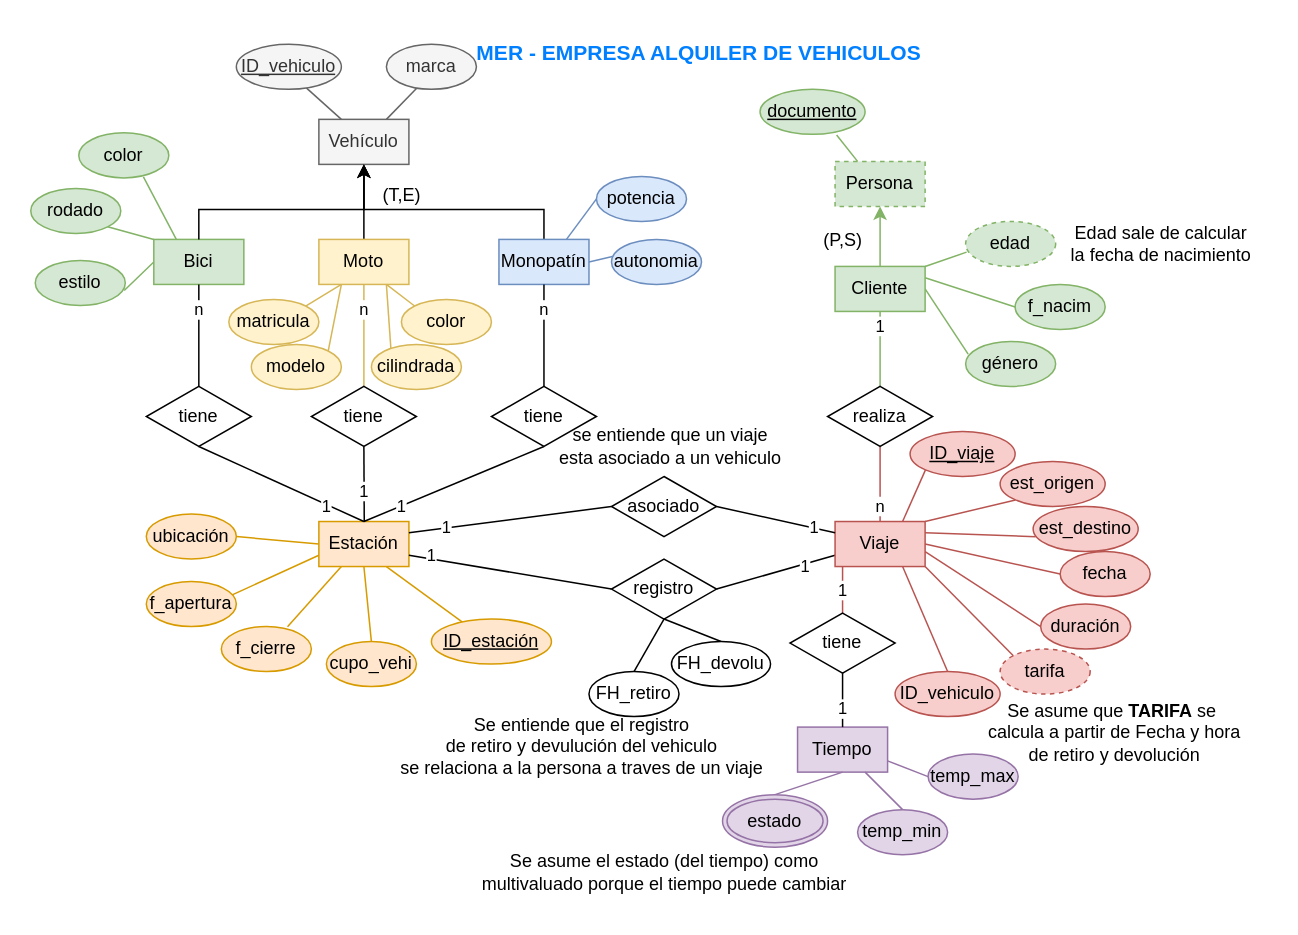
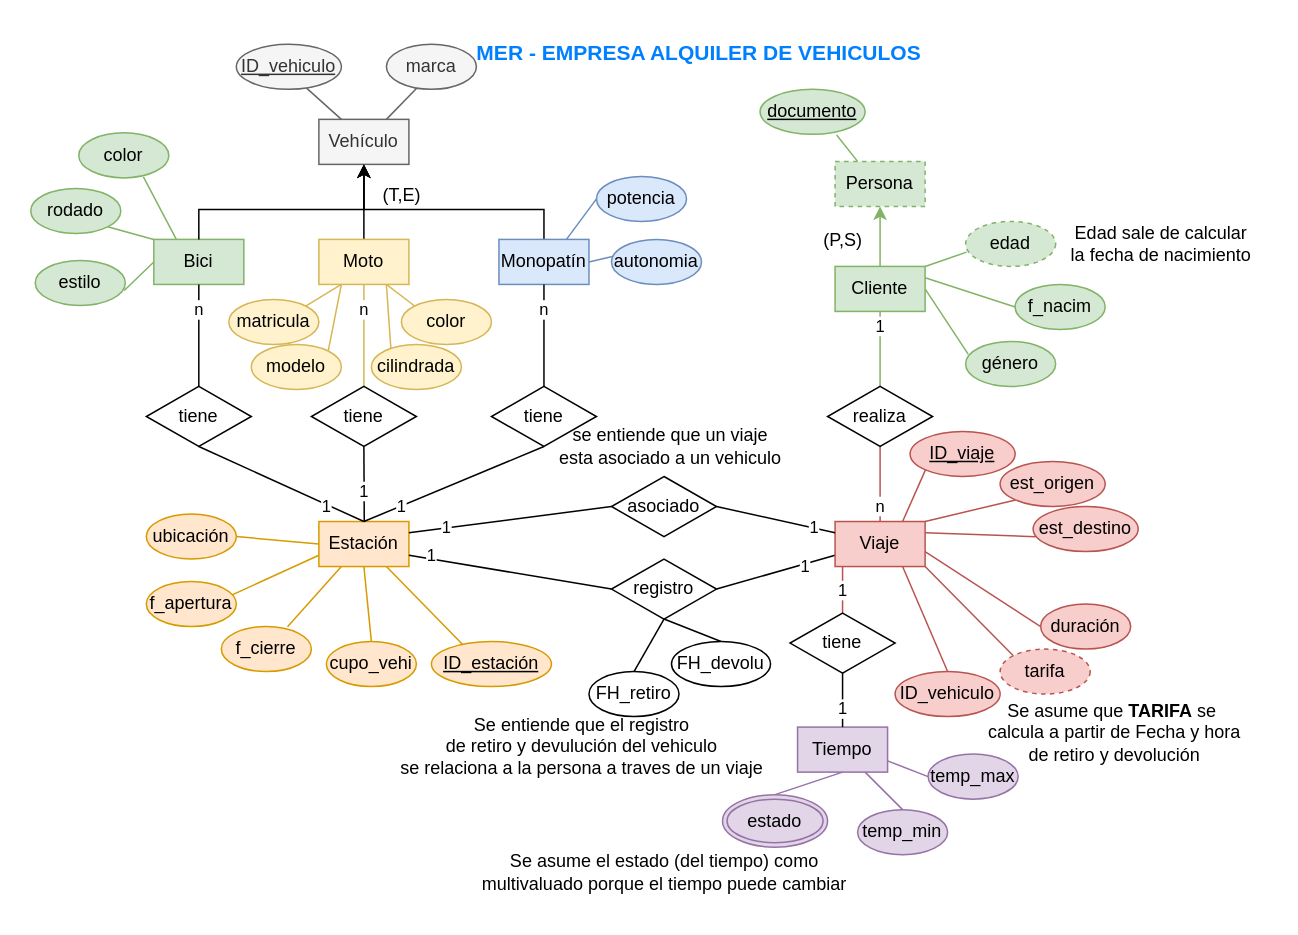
- <mxCell id="81" style="edgeStyle=none;rounded=0;orthogonalLoop=1;jettySize=auto;html=1;exitX=0;exitY=0.5;exitDx=0;exitDy=0;entryX=1;entryY=0.5;entryDx=0;entryDy=0;endArrow=none;endFill=0;fillColor=#f8cecc;strokeColor=#b85450;" edge="1" parent="1" source="82" target="37"><mxGeometry relative="1" as="geometry" /></mxCell>
- <mxCell id="82" value="fecha" style="ellipse;whiteSpace=wrap;html=1;align=center;endArrow=none;endFill=0;fillColor=#f8cecc;strokeColor=#b85450;" vertex="1" parent="1"><mxGeometry x="706" y="367" width="60" height="30" as="geometry" /></mxCell>
- <mxCell id="73" value="ID_estación" style="ellipse;whiteSpace=wrap;html=1;align=center;endArrow=none;endFill=0;fontStyle=4;fillColor=#ffe6cc;strokeColor=#d79b00;" vertex="1" parent="1"><mxGeometry x="287" y="412" width="80" height="30" as="geometry" /></mxCell>
+ <mxCell id="73" value="ID_estación" style="ellipse;whiteSpace=wrap;html=1;align=center;endArrow=none;endFill=0;fontStyle=4;fillColor=#ffe6cc;strokeColor=#d79b00;" vertex="1" parent="1"><mxGeometry x="287" y="427" width="80" height="30" as="geometry" /></mxCell>
